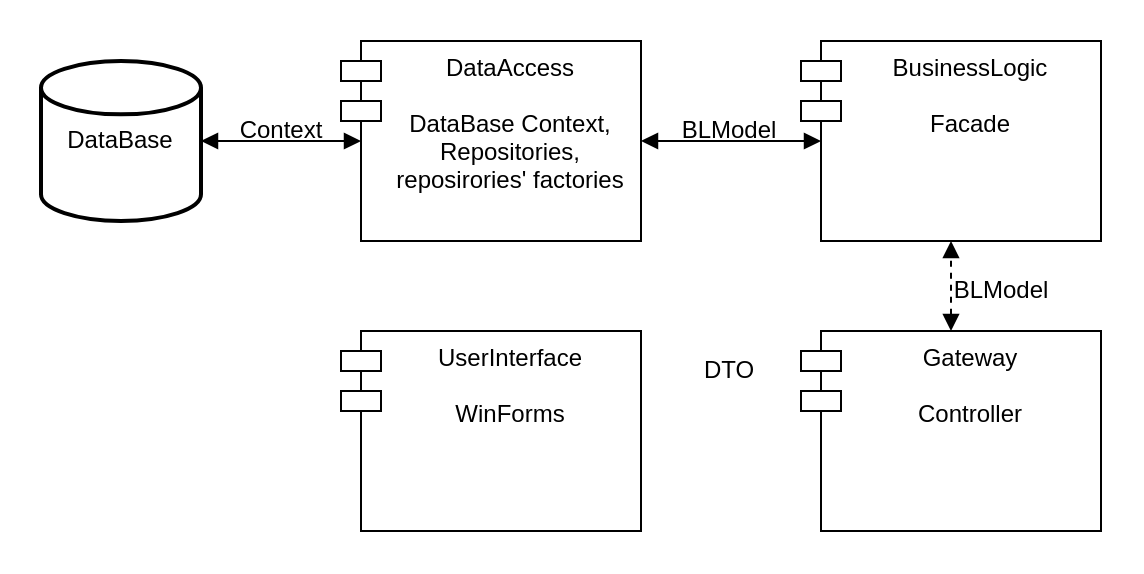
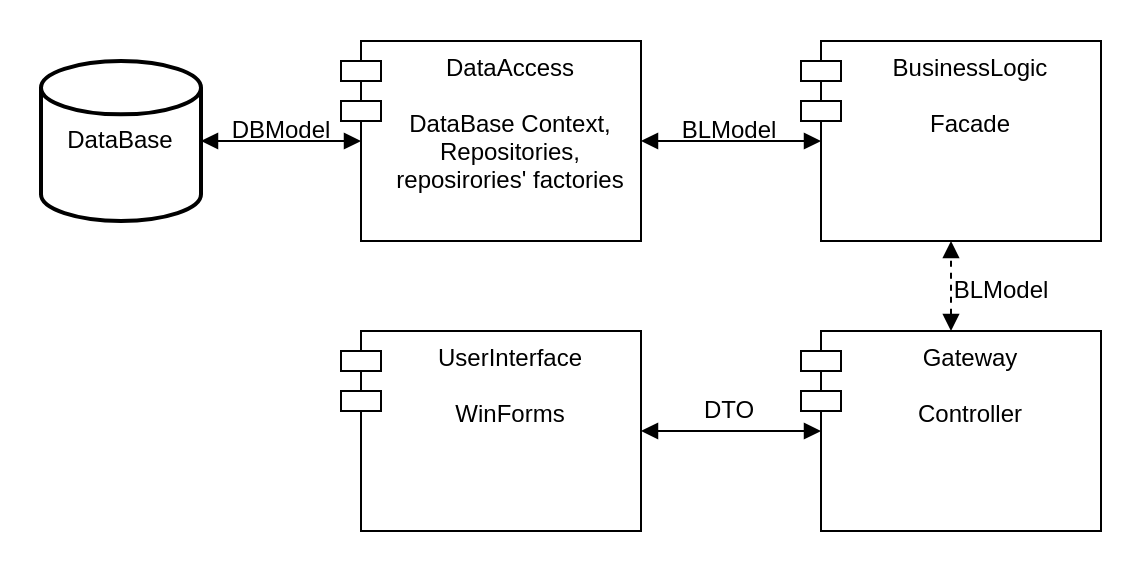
- <mxCell id="5" value="Context" style="text;html=1;align=center;verticalAlign=middle;resizable=0;points=[];autosize=1;strokeColor=none;fillColor=none;" parent="1" vertex="1"><mxGeometry x="110" y="55" width="60" height="20" as="geometry" /></mxCell>
+ <mxCell id="5" value="DBModel" style="text;html=1;align=center;verticalAlign=middle;resizable=0;points=[];autosize=1;strokeColor=none;fillColor=none;" parent="1" vertex="1"><mxGeometry x="110" y="55" width="60" height="20" as="geometry" /></mxCell>
- <mxCell id="14" value="DTO" style="text;html=1;align=center;verticalAlign=middle;resizable=0;points=[];autosize=1;strokeColor=none;fillColor=none;" parent="1" vertex="1"><mxGeometry x="344" y="175" width="40" height="20" as="geometry" /></mxCell>
+ <mxCell id="14" value="DTO" style="text;html=1;align=center;verticalAlign=middle;resizable=0;points=[];autosize=1;strokeColor=none;fillColor=none;" parent="1" vertex="1"><mxGeometry x="344" y="195" width="40" height="20" as="geometry" /></mxCell>
+ <mxCell id="13" value="" style="endArrow=block;startArrow=block;endFill=1;startFill=1;html=1;rounded=0;exitX=1;exitY=0.5;exitDx=0;exitDy=0;entryX=0;entryY=0.5;entryDx=10;entryDy=0;entryPerimeter=0;" parent="1" source="12" target="9" edge="1"><mxGeometry width="160" relative="1" as="geometry"><mxPoint x="300" y="125" as="sourcePoint" /><mxPoint x="460" y="125" as="targetPoint" /></mxGeometry></mxCell>
